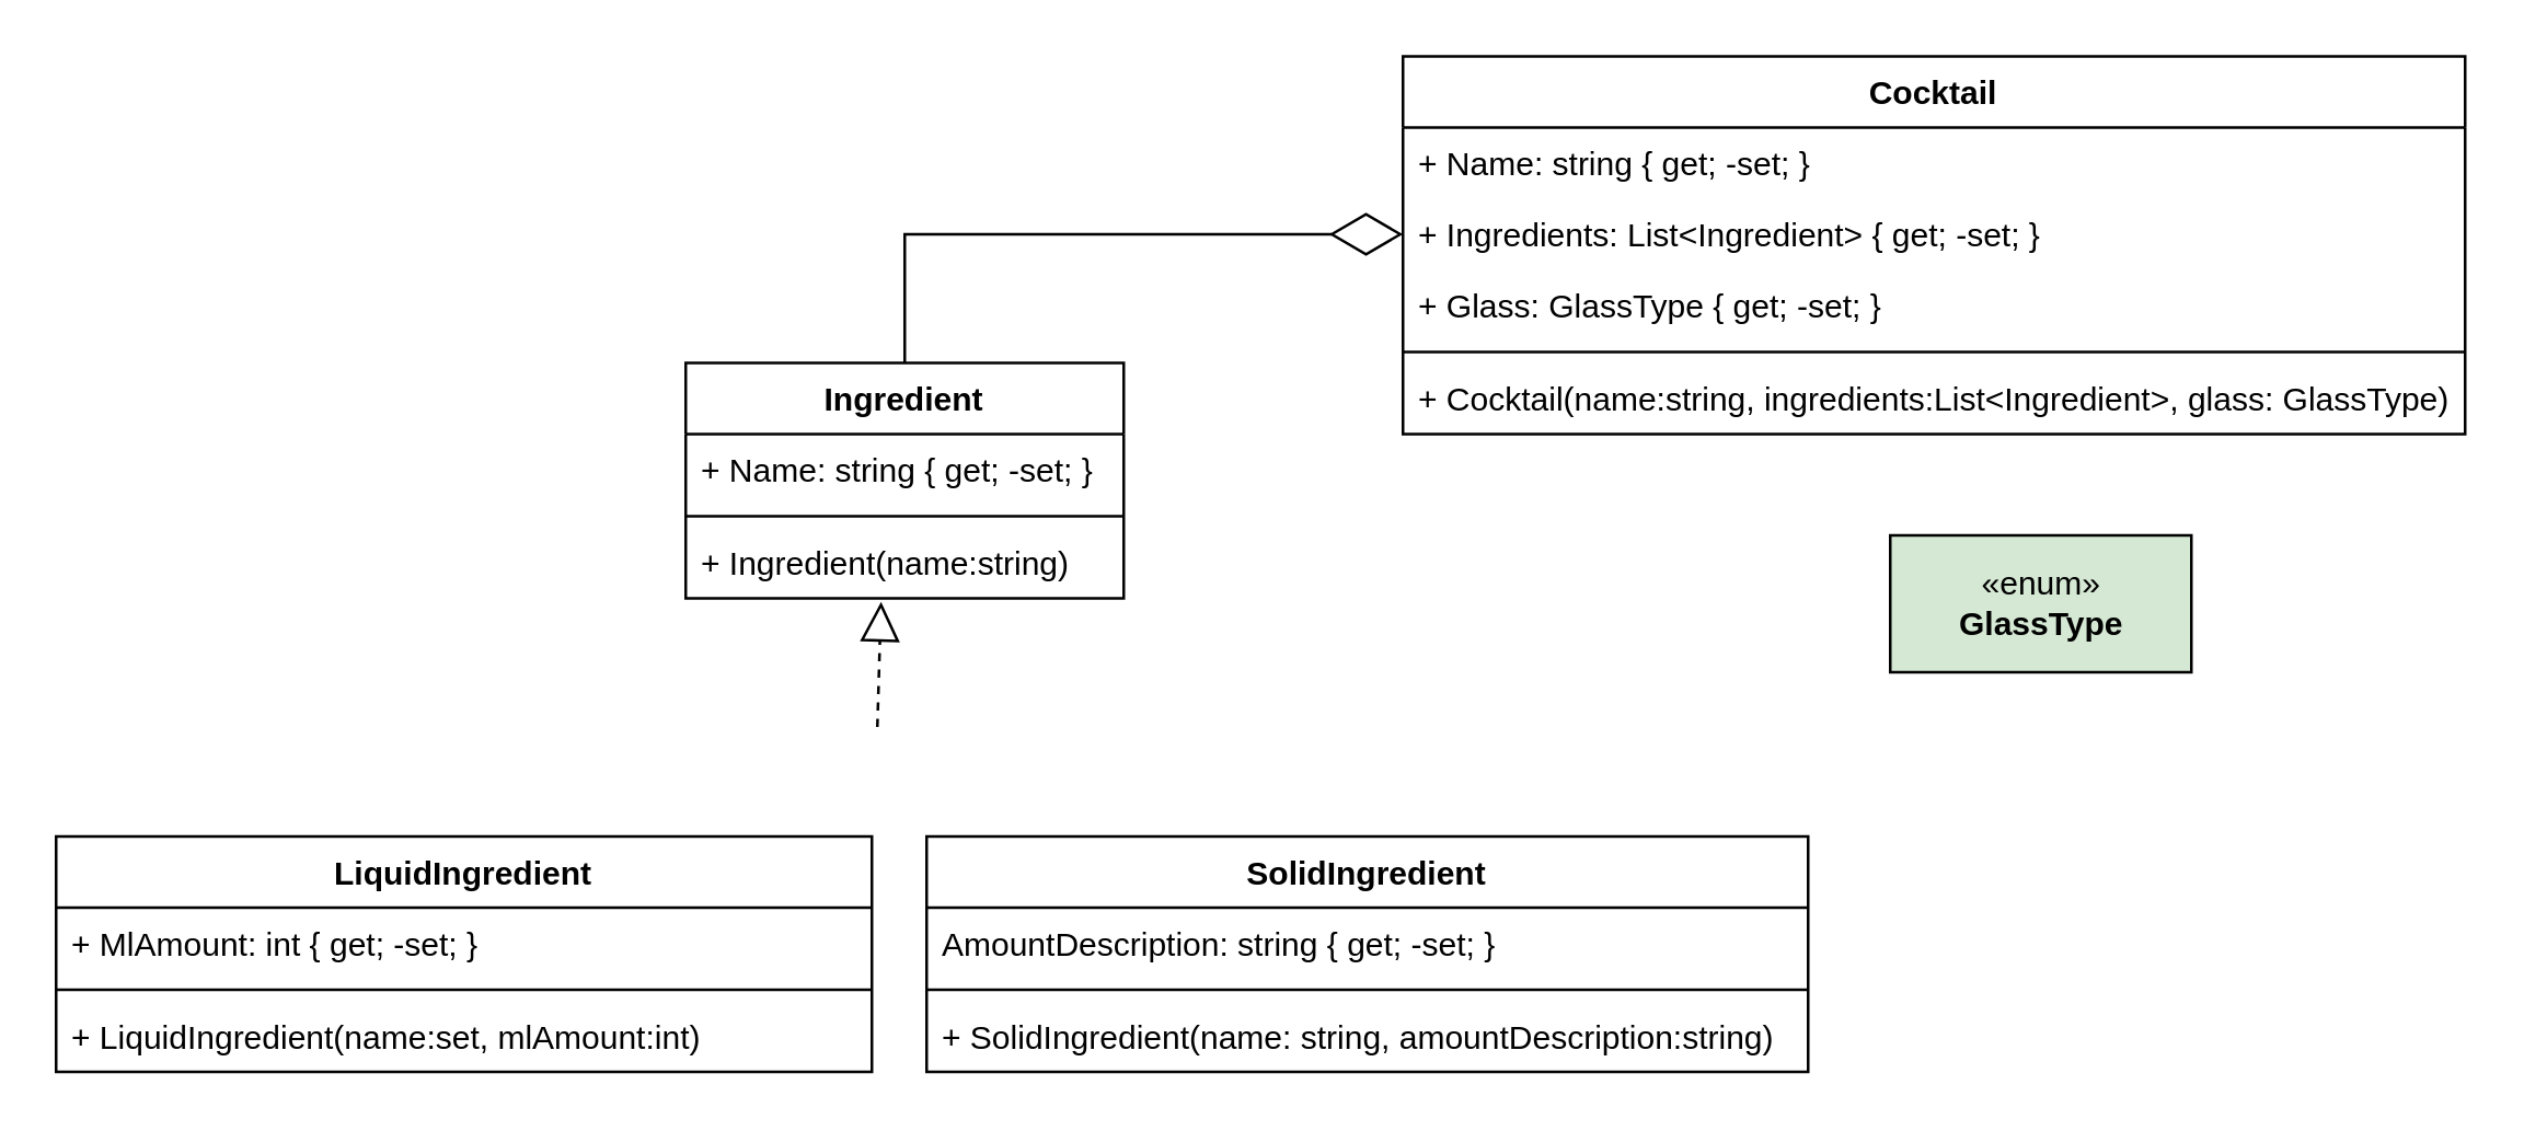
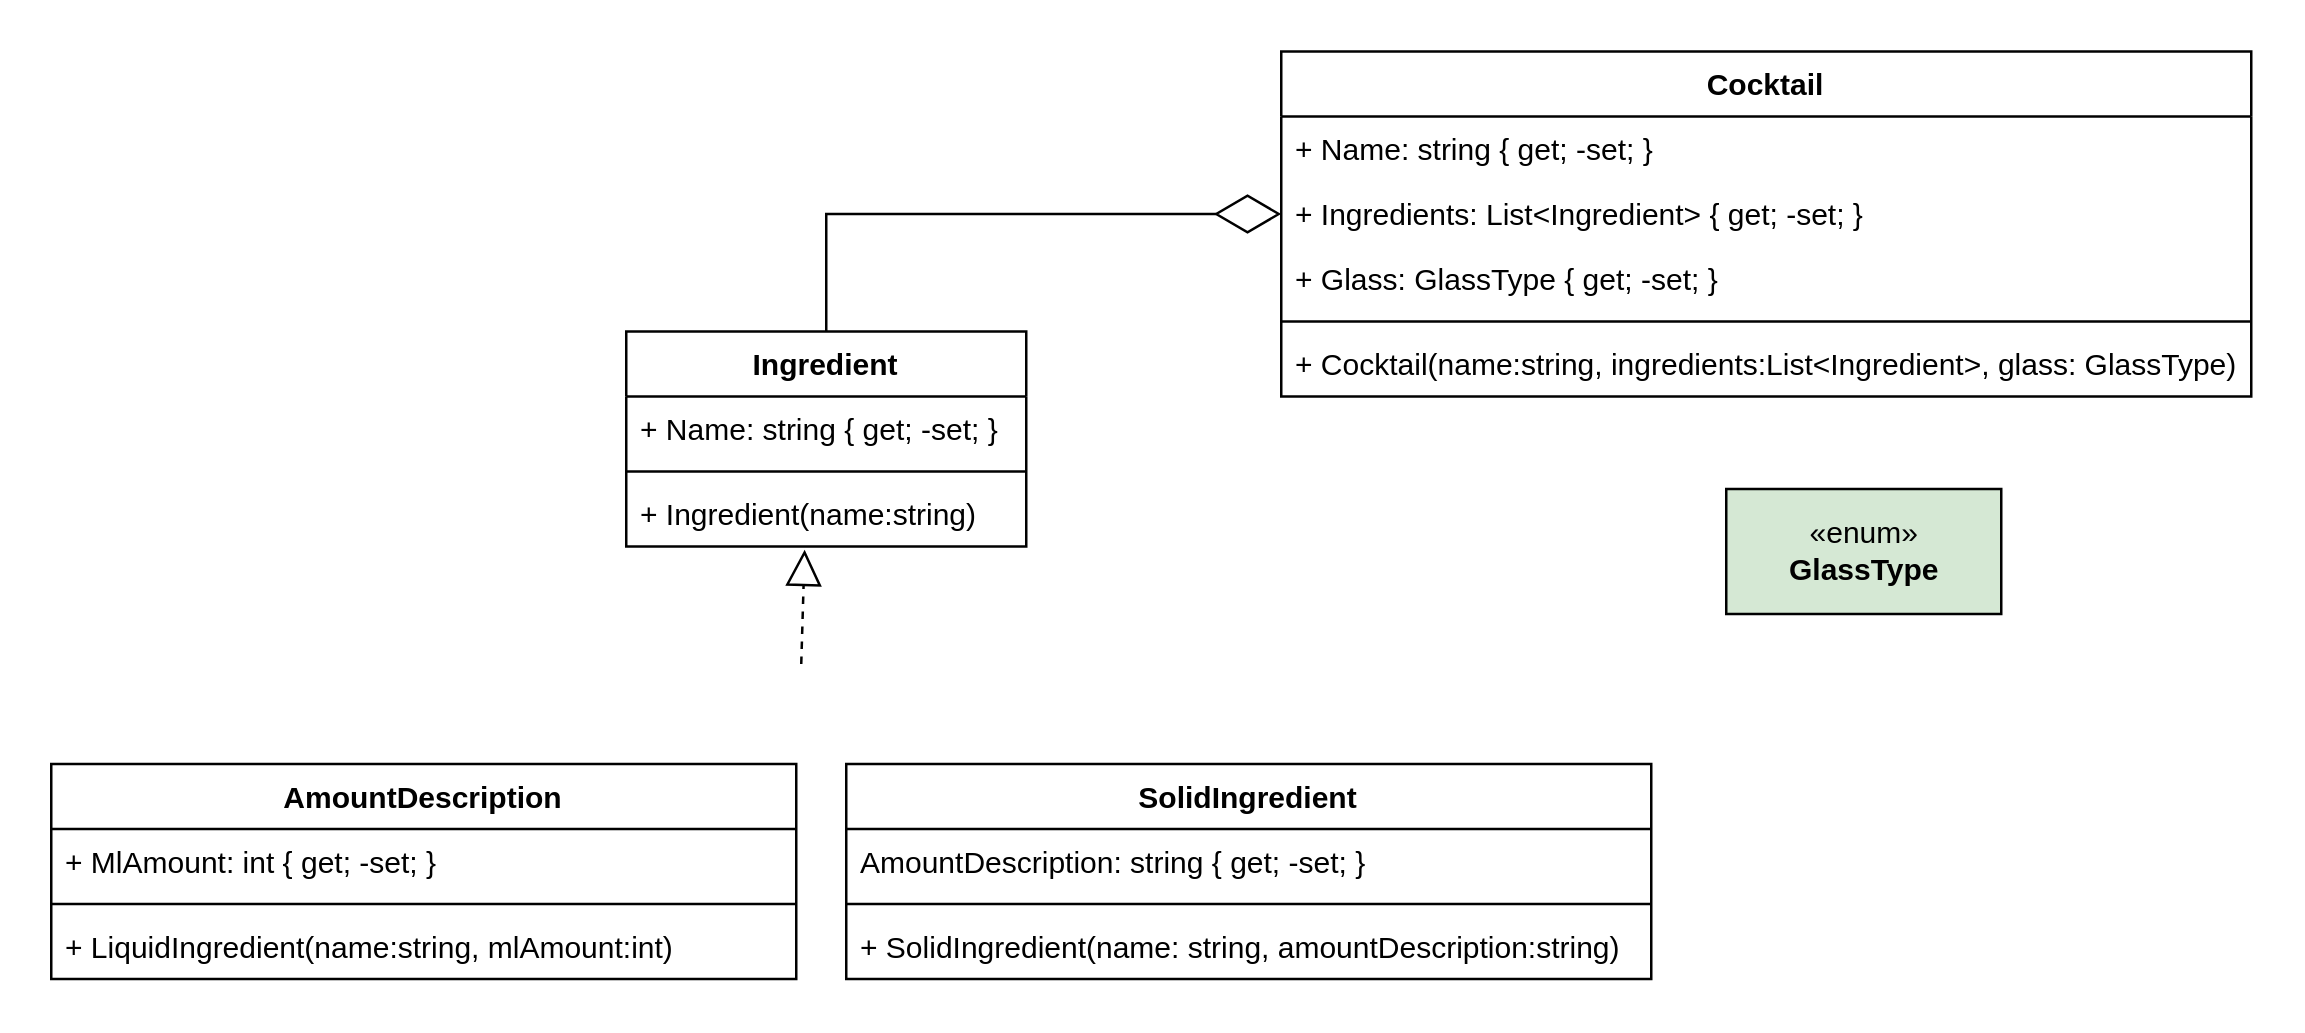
- <mxCell id="12" value="LiquidIngredient" style="swimlane;fontStyle=1;align=center;verticalAlign=top;childLayout=stackLayout;horizontal=1;startSize=26;horizontalStack=0;resizeParent=1;resizeParentMax=0;resizeLast=0;collapsible=1;marginBottom=0;" vertex="1" parent="1"><mxGeometry x="20" y="305" width="298" height="86" as="geometry" /></mxCell>
+ <mxCell id="12" value="AmountDescription" style="swimlane;fontStyle=1;align=center;verticalAlign=top;childLayout=stackLayout;horizontal=1;startSize=26;horizontalStack=0;resizeParent=1;resizeParentMax=0;resizeLast=0;collapsible=1;marginBottom=0;" vertex="1" parent="1"><mxGeometry x="20" y="305" width="298" height="86" as="geometry" /></mxCell>
- <mxCell id="15" value="+ LiquidIngredient(name:set, mlAmount:int)" style="text;strokeColor=none;fillColor=none;align=left;verticalAlign=top;spacingLeft=4;spacingRight=4;overflow=hidden;rotatable=0;points=[[0,0.5],[1,0.5]];portConstraint=eastwest;" vertex="1" parent="12"><mxGeometry y="60" width="298" height="26" as="geometry" /></mxCell>
+ <mxCell id="15" value="+ LiquidIngredient(name:string, mlAmount:int)" style="text;strokeColor=none;fillColor=none;align=left;verticalAlign=top;spacingLeft=4;spacingRight=4;overflow=hidden;rotatable=0;points=[[0,0.5],[1,0.5]];portConstraint=eastwest;" vertex="1" parent="12"><mxGeometry y="60" width="298" height="26" as="geometry" /></mxCell>
